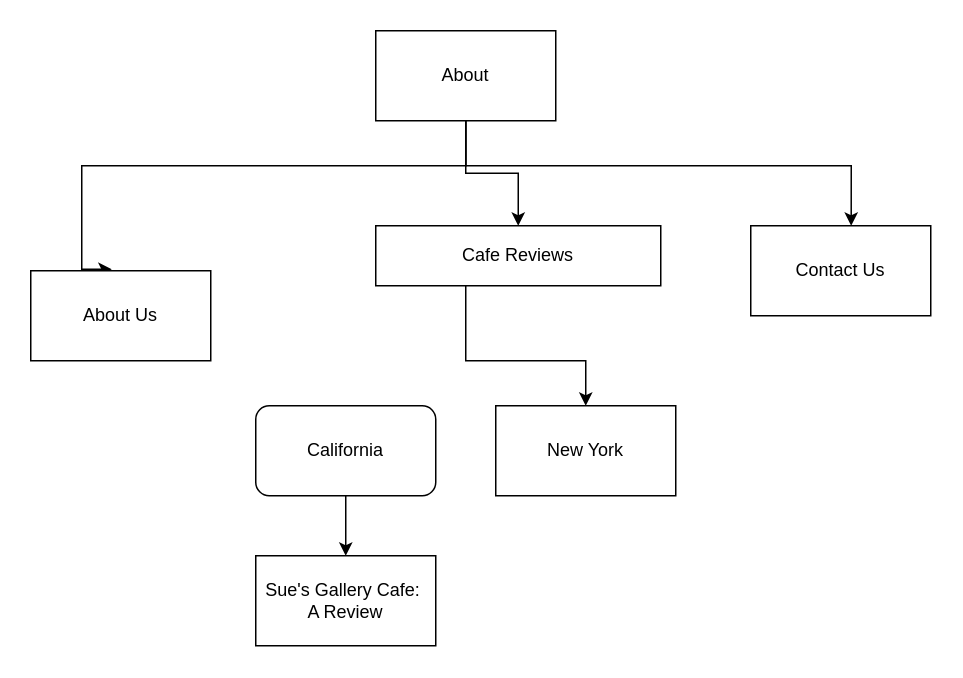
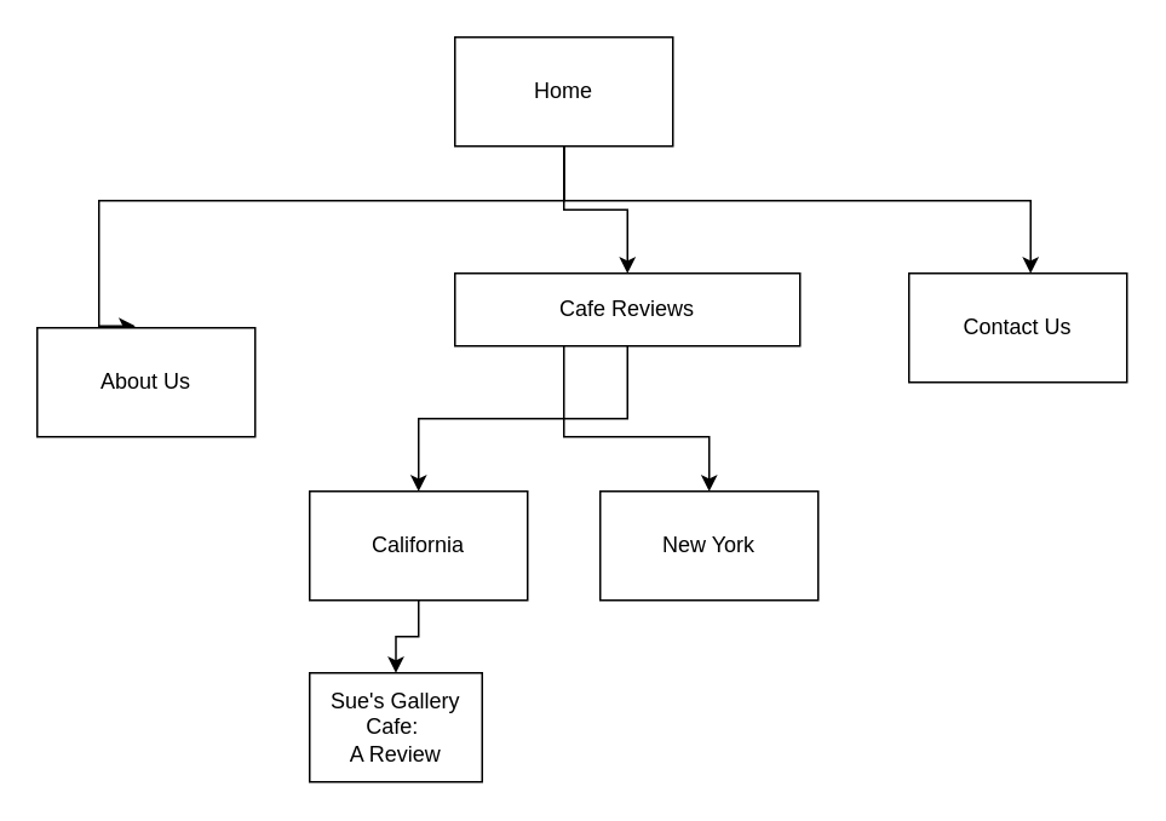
- <mxCell id="5" value="About" style="rounded=0;whiteSpace=wrap;html=1;strokeColor=default;fillColor=default;" parent="1" vertex="1"><mxGeometry x="250" y="20" width="120" height="60" as="geometry" /></mxCell>
+ <mxCell id="5" value="Home" style="rounded=0;whiteSpace=wrap;html=1;strokeColor=default;fillColor=default;" parent="1" vertex="1"><mxGeometry x="250" y="20" width="120" height="60" as="geometry" /></mxCell>
+ <mxCell id="8" value="" style="edgeStyle=orthogonalEdgeStyle;rounded=0;orthogonalLoop=1;jettySize=auto;html=1;" parent="1" source="10" target="12" edge="1"><mxGeometry relative="1" as="geometry" /></mxCell>
- <mxCell id="12" value="California" style="whiteSpace=wrap;html=1;strokeColor=default;fillColor=default;rounded=1;" parent="1" vertex="1"><mxGeometry x="170" y="270" width="120" height="60" as="geometry" /></mxCell>
+ <mxCell id="12" value="California" style="rounded=0;whiteSpace=wrap;html=1;strokeColor=default;fillColor=default;" parent="1" vertex="1"><mxGeometry x="170" y="270" width="120" height="60" as="geometry" /></mxCell>
- <mxCell id="14" value="Sue's Gallery Cafe:&amp;nbsp;&lt;br&gt;A Review" style="rounded=0;whiteSpace=wrap;html=1;" vertex="1" parent="1"><mxGeometry x="170" y="370" width="120" height="60" as="geometry" /></mxCell>
+ <mxCell id="14" value="Sue's Gallery Cafe:&amp;nbsp;&lt;br&gt;A Review" style="rounded=0;whiteSpace=wrap;html=1;" vertex="1" parent="1"><mxGeometry x="170" y="370" width="95" height="60" as="geometry" /></mxCell>
